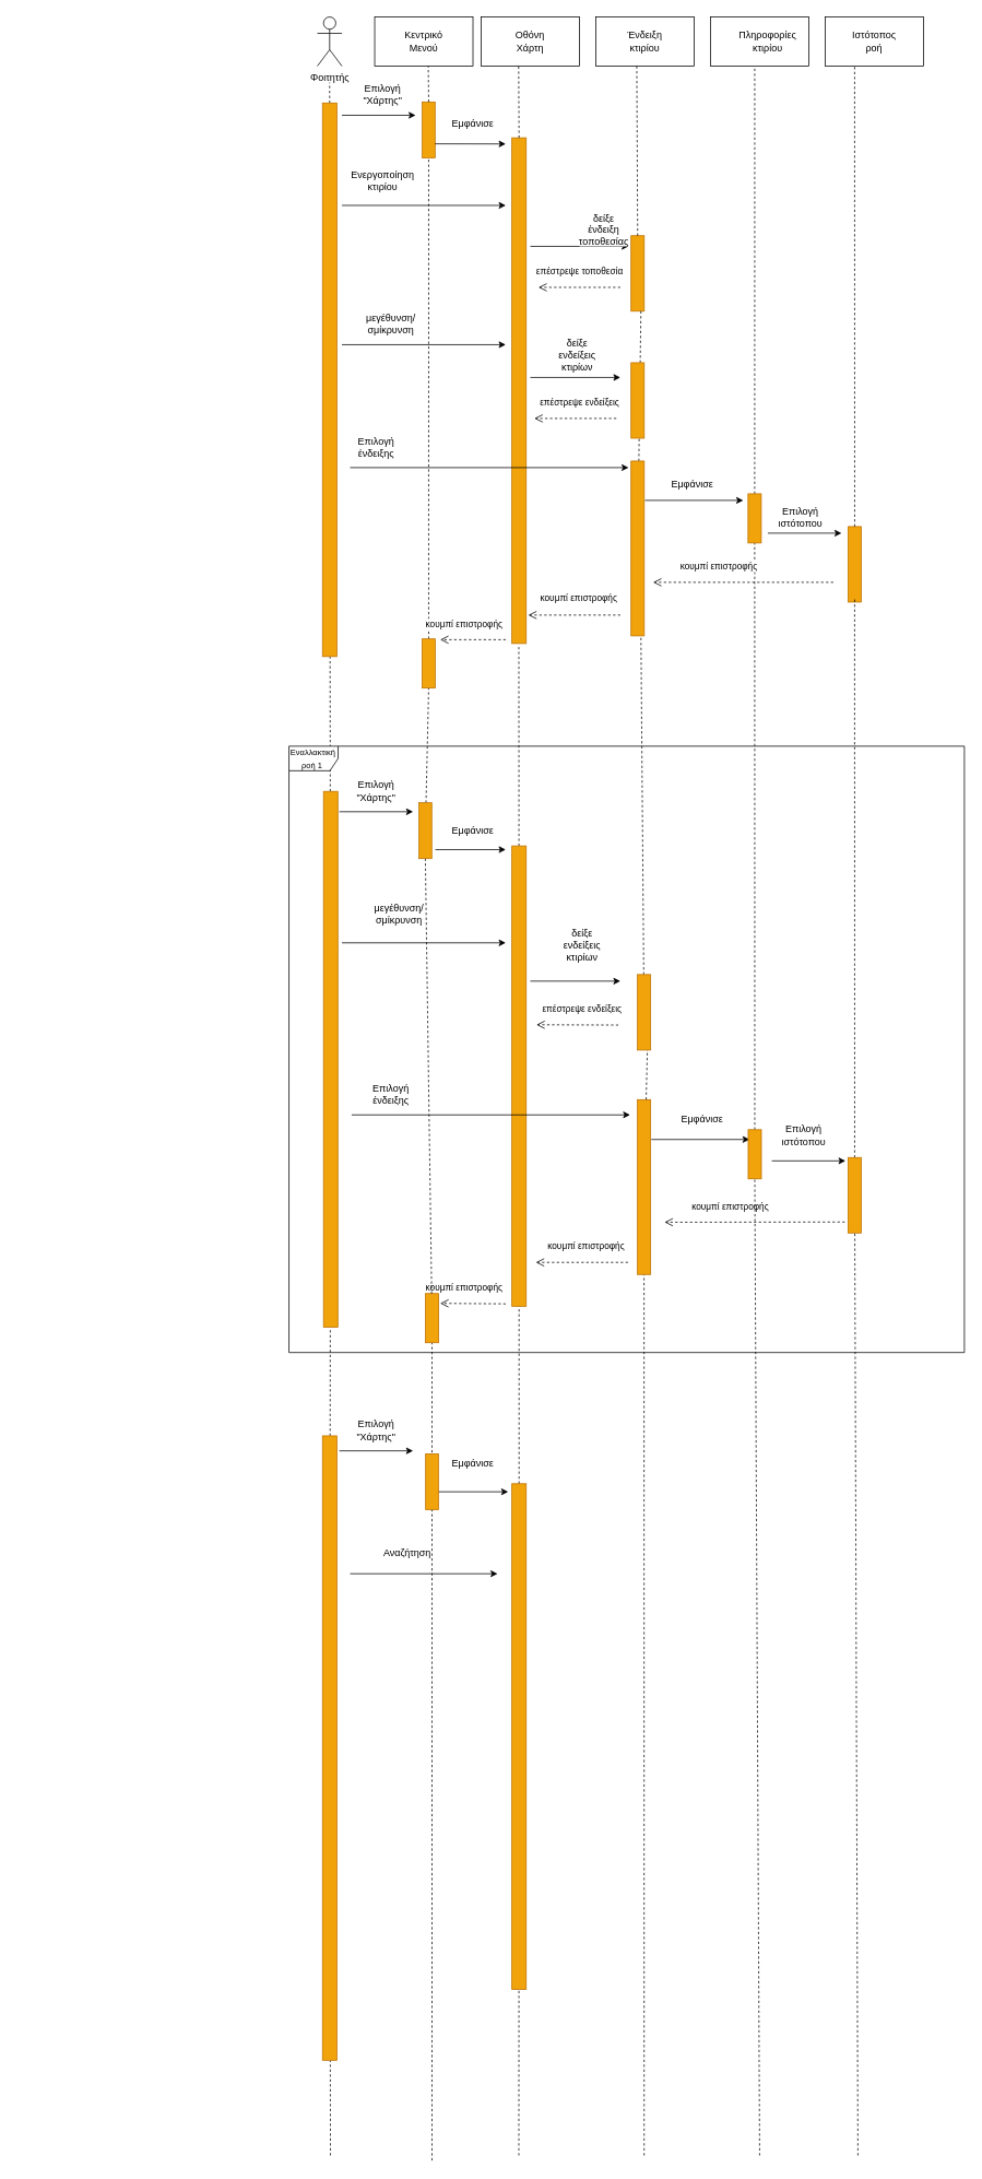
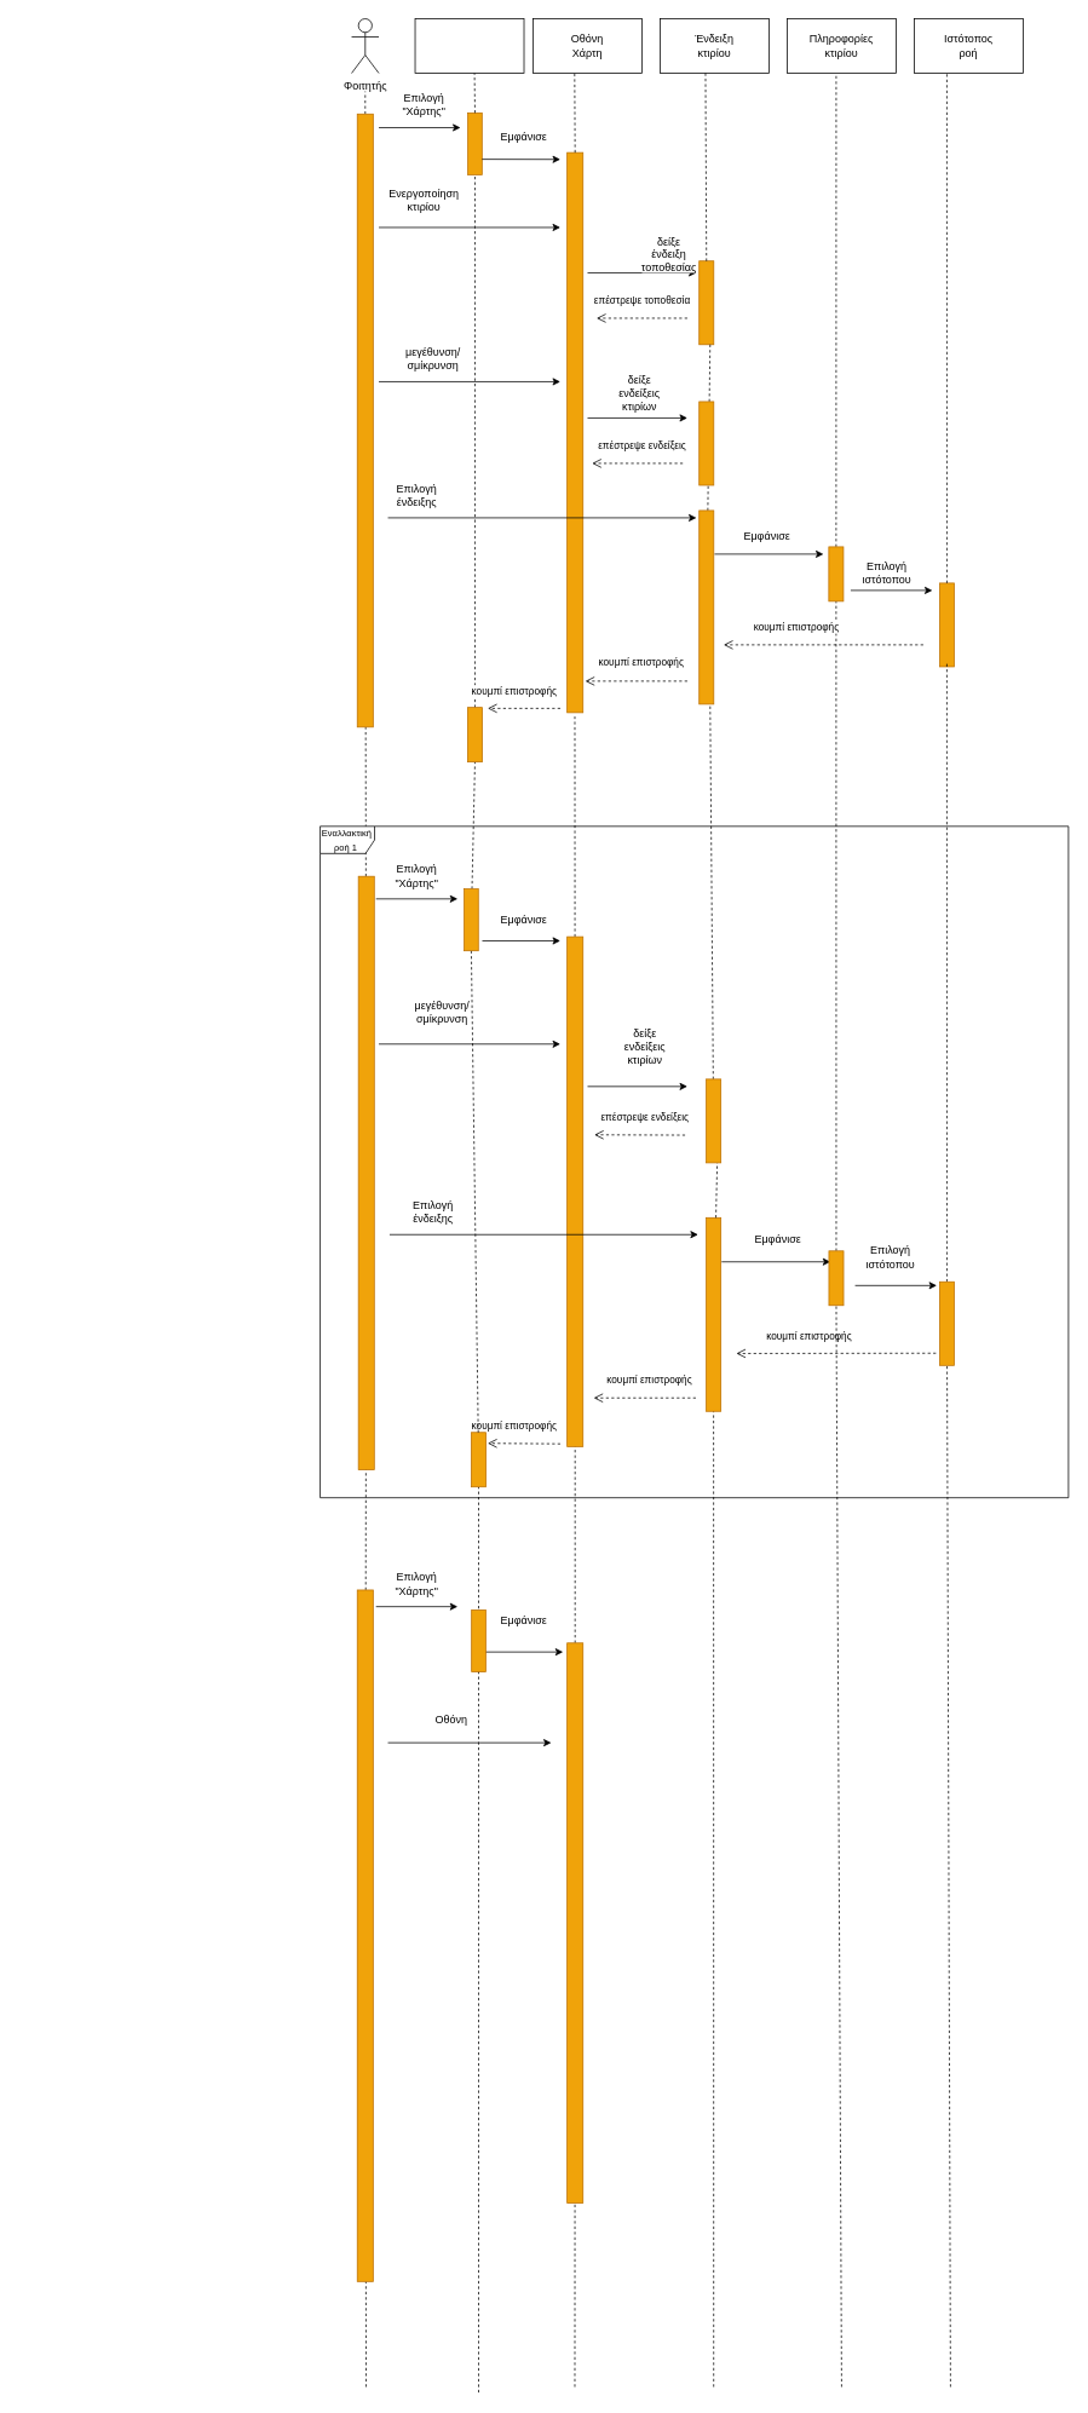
- <mxCell id="5" value="Κεντρικό Μενού" style="text;html=1;strokeColor=none;fillColor=none;align=center;verticalAlign=middle;whiteSpace=wrap;rounded=0;" parent="1" vertex="1"><mxGeometry x="487" y="35" width="60" height="30" as="geometry" /></mxCell>
- <mxCell id="37" value="Πληροφορίες κτιρίου" style="text;html=1;strokeColor=none;fillColor=none;align=center;verticalAlign=middle;whiteSpace=wrap;rounded=0;" parent="1" vertex="1"><mxGeometry x="897" y="35" width="80" height="30" as="geometry" /></mxCell>
+ <mxCell id="37" value="Πληροφορίες κτιρίου" style="text;html=1;strokeColor=none;fillColor=none;align=center;verticalAlign=middle;whiteSpace=wrap;rounded=0;" parent="1" vertex="1"><mxGeometry x="887" y="35" width="80" height="30" as="geometry" /></mxCell>
- <mxCell id="104" value="Αναζήτηση" style="text;html=1;strokeColor=none;fillColor=none;align=center;verticalAlign=middle;whiteSpace=wrap;rounded=0;" parent="1" vertex="1"><mxGeometry x="467" y="1880" width="60" height="30" as="geometry" /></mxCell>
+ <mxCell id="104" value="Οθόνη" style="text;html=1;strokeColor=none;fillColor=none;align=center;verticalAlign=middle;whiteSpace=wrap;rounded=0;" parent="1" vertex="1"><mxGeometry x="467" y="1880" width="60" height="30" as="geometry" /></mxCell>
